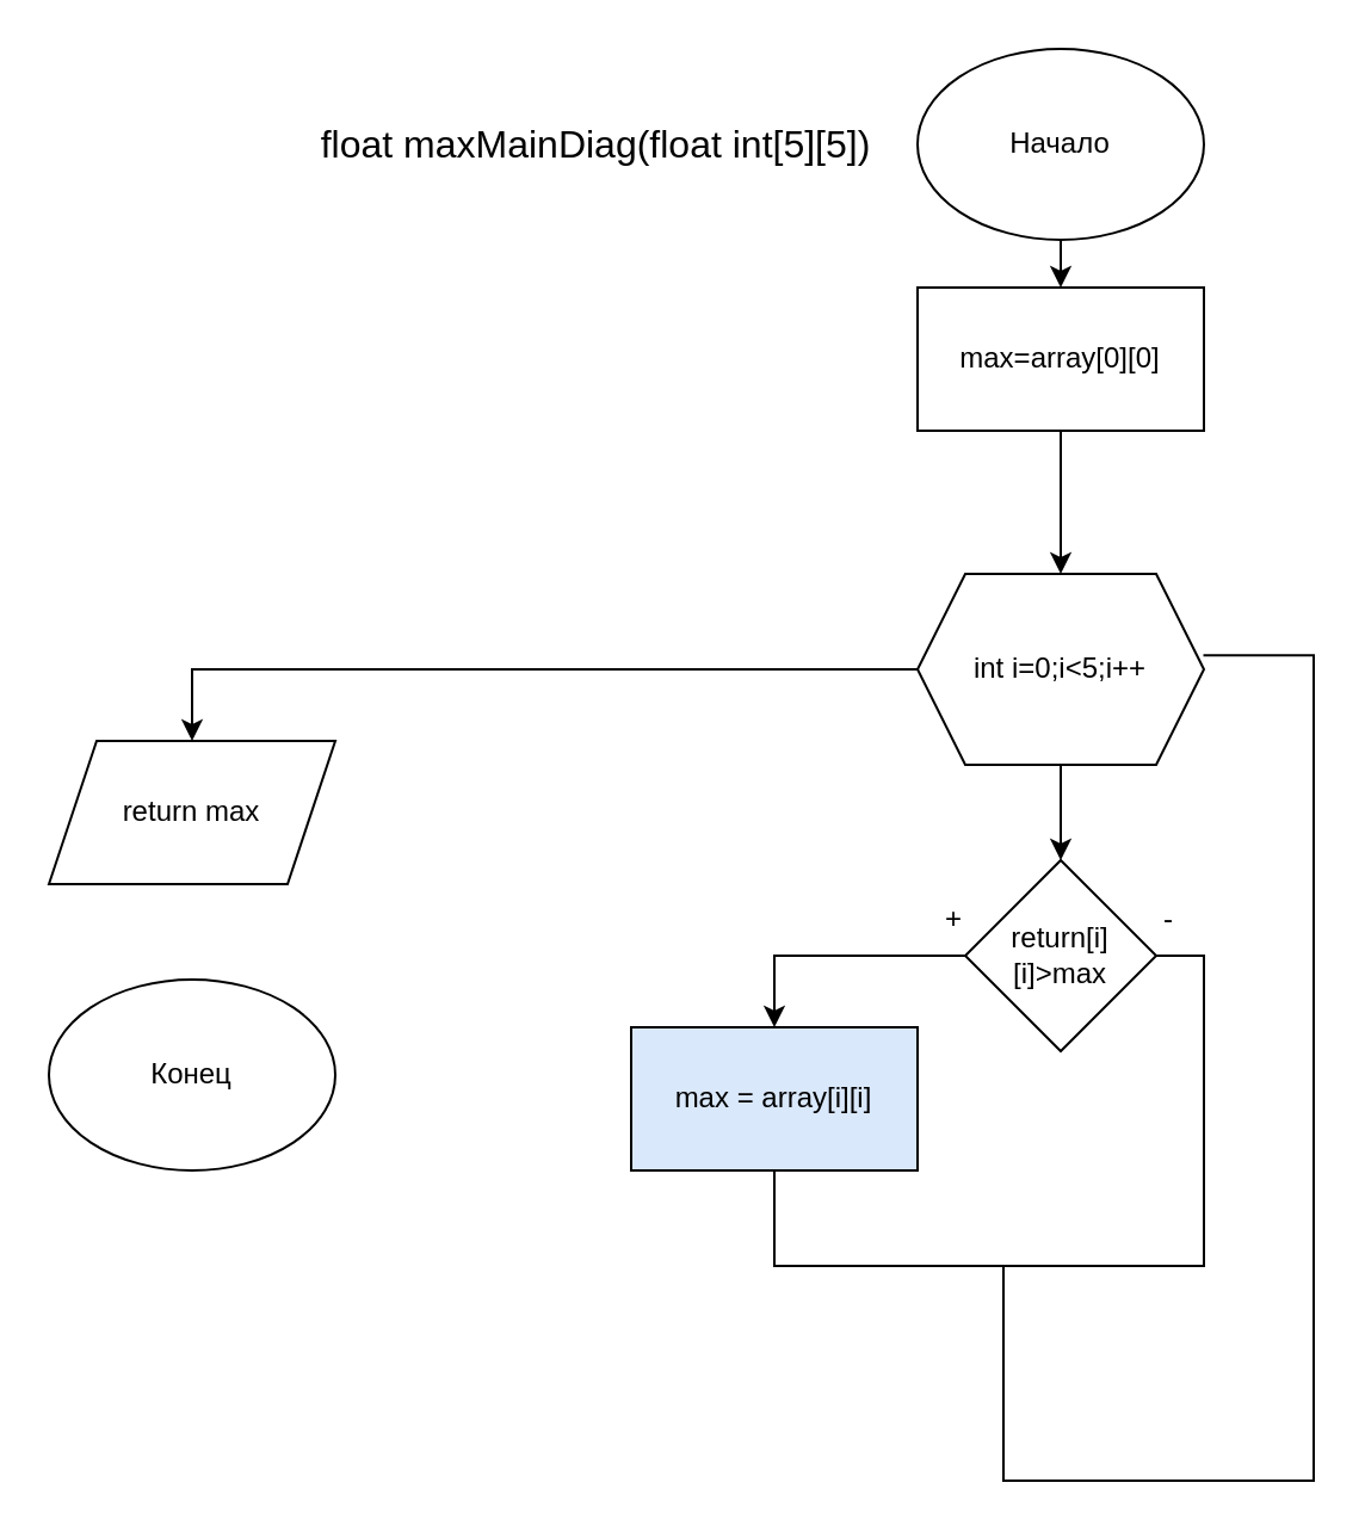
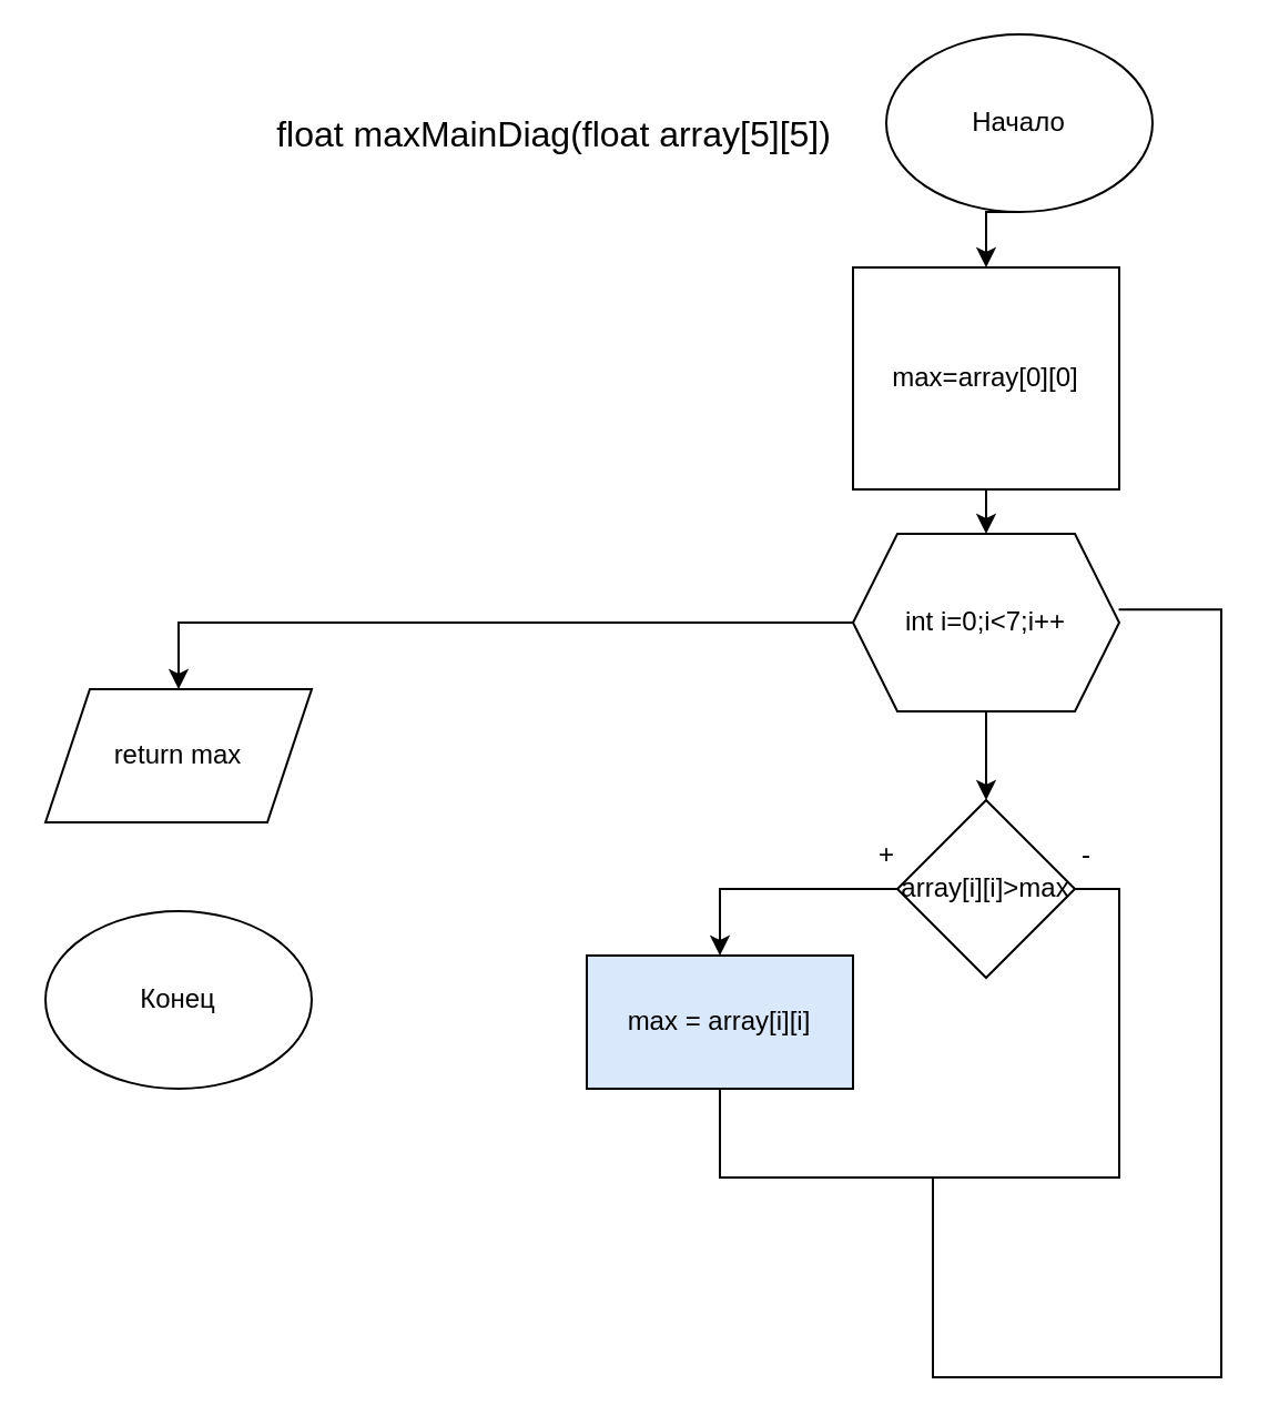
- <mxCell id="18" value="float maxMainDiag(float int[5][5])" style="text;html=1;align=center;verticalAlign=middle;resizable=0;points=[];autosize=1;strokeColor=none;fillColor=none;fontSize=16;" parent="1" vertex="1"><mxGeometry x="114" y="45" width="270" height="30" as="geometry" /></mxCell>
+ <mxCell id="18" value="float maxMainDiag(float array[5][5])" style="text;html=1;align=center;verticalAlign=middle;resizable=0;points=[];autosize=1;strokeColor=none;fillColor=none;fontSize=16;" parent="1" vertex="1"><mxGeometry x="114" y="45" width="270" height="30" as="geometry" /></mxCell>
- <mxCell id="3" value="&lt;div&gt;Начало&lt;/div&gt;" style="ellipse;whiteSpace=wrap;html=1;" parent="1" vertex="1"><mxGeometry x="384" y="20" width="120" height="80" as="geometry" /></mxCell>
+ <mxCell id="3" value="&lt;div&gt;Начало&lt;/div&gt;" style="ellipse;whiteSpace=wrap;html=1;" parent="1" vertex="1"><mxGeometry x="399" y="15" width="120" height="80" as="geometry" /></mxCell>
- <mxCell id="5" value="max=array[0][0]" style="rounded=0;whiteSpace=wrap;html=1;" parent="1" vertex="1"><mxGeometry x="384" y="120" width="120" height="60" as="geometry" /></mxCell>
+ <mxCell id="5" value="max=array[0][0]" style="rounded=0;whiteSpace=wrap;html=1;" parent="1" vertex="1"><mxGeometry x="384" y="120" width="120" height="100" as="geometry" /></mxCell>
- <mxCell id="8" value="int i=0;i&amp;lt;5;i++" style="shape=hexagon;perimeter=hexagonPerimeter2;whiteSpace=wrap;html=1;fixedSize=1;" parent="1" vertex="1"><mxGeometry x="384" y="240" width="120" height="80" as="geometry" /></mxCell>
+ <mxCell id="8" value="int i=0;i&amp;lt;7;i++" style="shape=hexagon;perimeter=hexagonPerimeter2;whiteSpace=wrap;html=1;fixedSize=1;" parent="1" vertex="1"><mxGeometry x="384" y="240" width="120" height="80" as="geometry" /></mxCell>
- <mxCell id="11" value="return[i][i]&amp;gt;max" style="rhombus;whiteSpace=wrap;html=1;" parent="1" vertex="1"><mxGeometry x="404" y="360" width="80" height="80" as="geometry" /></mxCell>
+ <mxCell id="11" value="array[i][i]&amp;gt;max" style="rhombus;whiteSpace=wrap;html=1;" parent="1" vertex="1"><mxGeometry x="404" y="360" width="80" height="80" as="geometry" /></mxCell>
